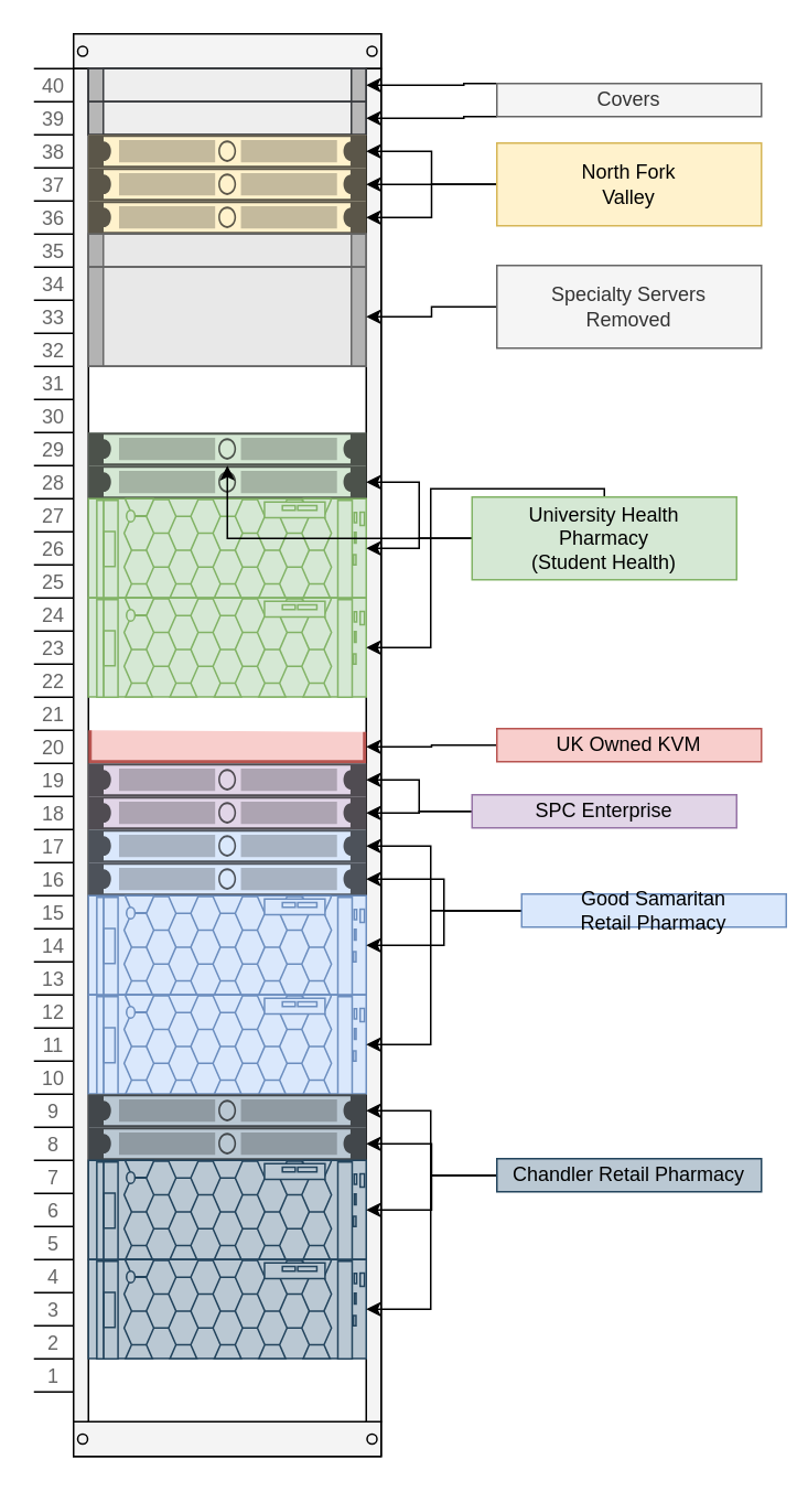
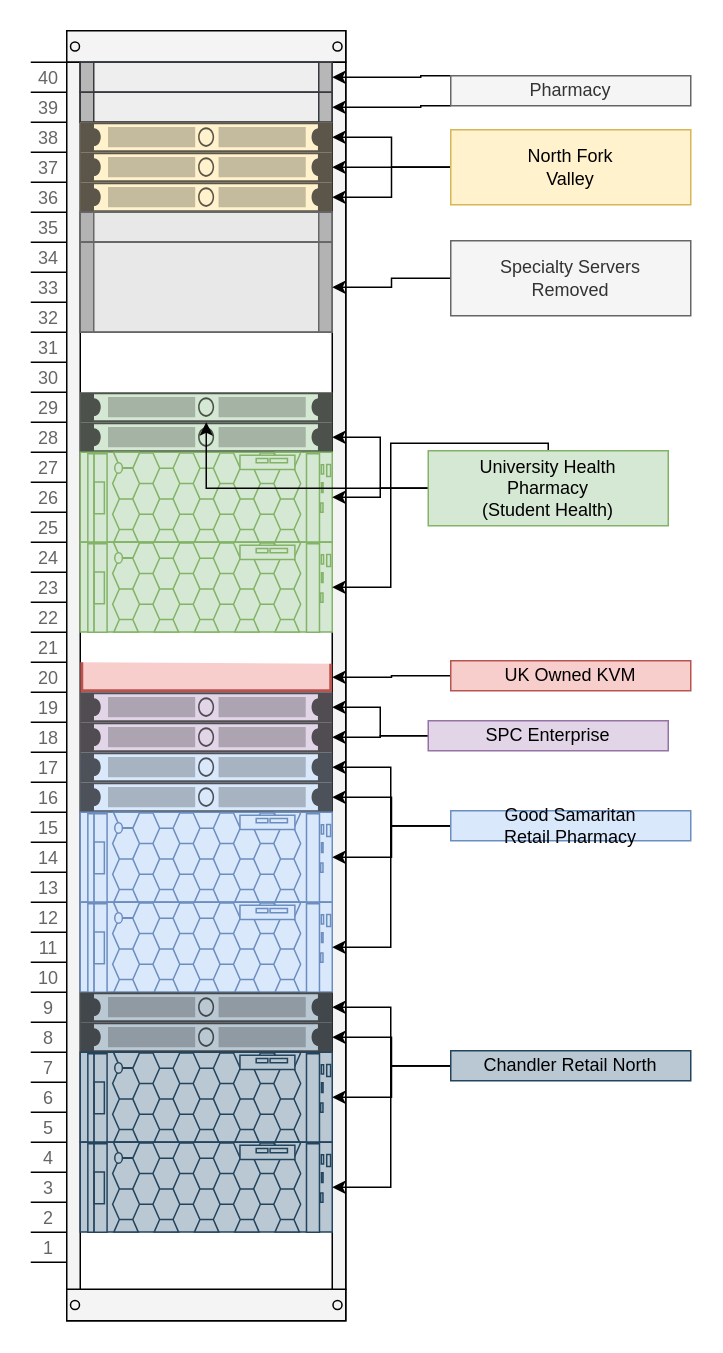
- <mxCell id="27" value="Covers&lt;br&gt;" style="text;html=1;strokeColor=#666666;fillColor=#f5f5f5;align=center;verticalAlign=middle;whiteSpace=wrap;rounded=0;fontColor=#333333;" vertex="1" parent="1"><mxGeometry x="300" y="50" width="160" height="20" as="geometry" /></mxCell>
+ <mxCell id="27" value="Pharmacy&lt;br&gt;" style="text;html=1;strokeColor=#666666;fillColor=#f5f5f5;align=center;verticalAlign=middle;whiteSpace=wrap;rounded=0;fontColor=#333333;" vertex="1" parent="1"><mxGeometry x="300" y="50" width="160" height="20" as="geometry" /></mxCell>
- <mxCell id="48" value="Good Samaritan&lt;br&gt;Retail Pharmacy" style="text;html=1;strokeColor=#6c8ebf;fillColor=#dae8fc;align=center;verticalAlign=middle;whiteSpace=wrap;rounded=0;" vertex="1" parent="1"><mxGeometry x="315" y="540" width="160" height="20" as="geometry" /></mxCell>
+ <mxCell id="48" value="Good Samaritan&lt;br&gt;Retail Pharmacy" style="text;html=1;strokeColor=#6c8ebf;fillColor=#dae8fc;align=center;verticalAlign=middle;whiteSpace=wrap;rounded=0;" vertex="1" parent="1"><mxGeometry x="300" y="540" width="160" height="20" as="geometry" /></mxCell>
- <mxCell id="53" value="Chandler Retail Pharmacy" style="text;html=1;strokeColor=#23445d;fillColor=#bac8d3;align=center;verticalAlign=middle;whiteSpace=wrap;rounded=0;" vertex="1" parent="1"><mxGeometry x="300" y="700" width="160" height="20" as="geometry" /></mxCell>
+ <mxCell id="53" value="Chandler Retail North" style="text;html=1;strokeColor=#23445d;fillColor=#bac8d3;align=center;verticalAlign=middle;whiteSpace=wrap;rounded=0;" vertex="1" parent="1"><mxGeometry x="300" y="700" width="160" height="20" as="geometry" /></mxCell>
